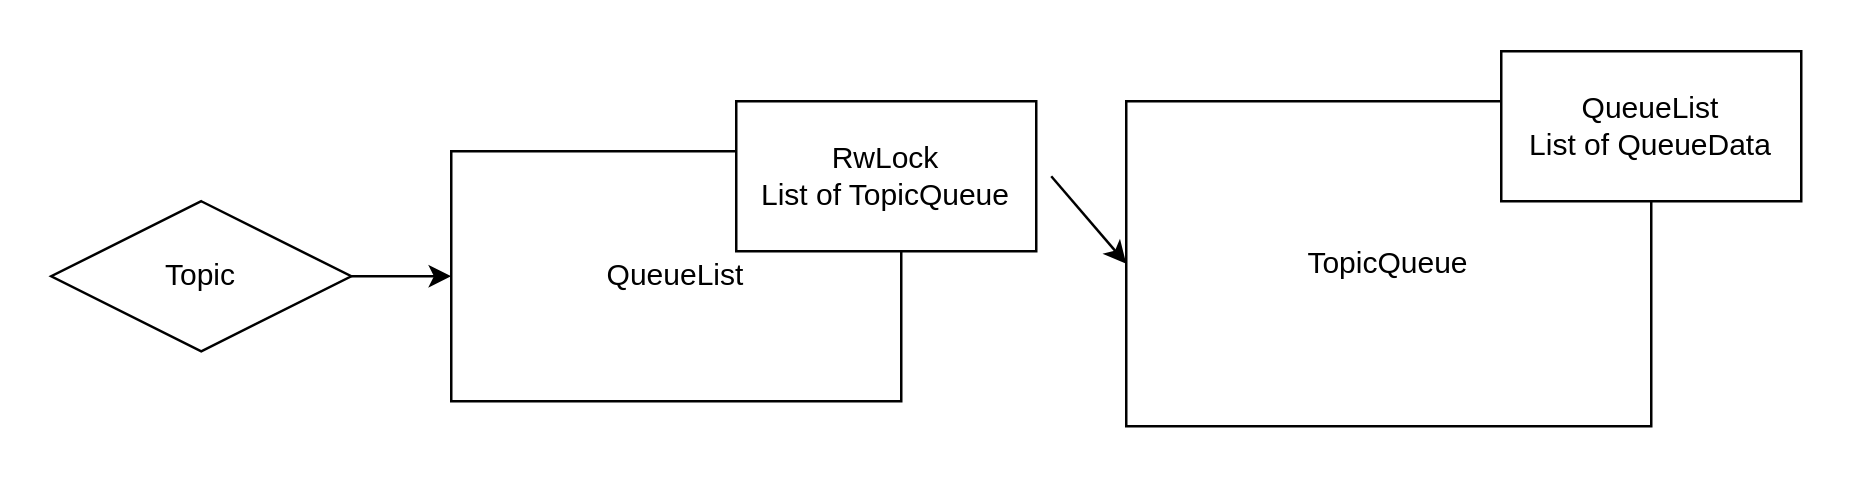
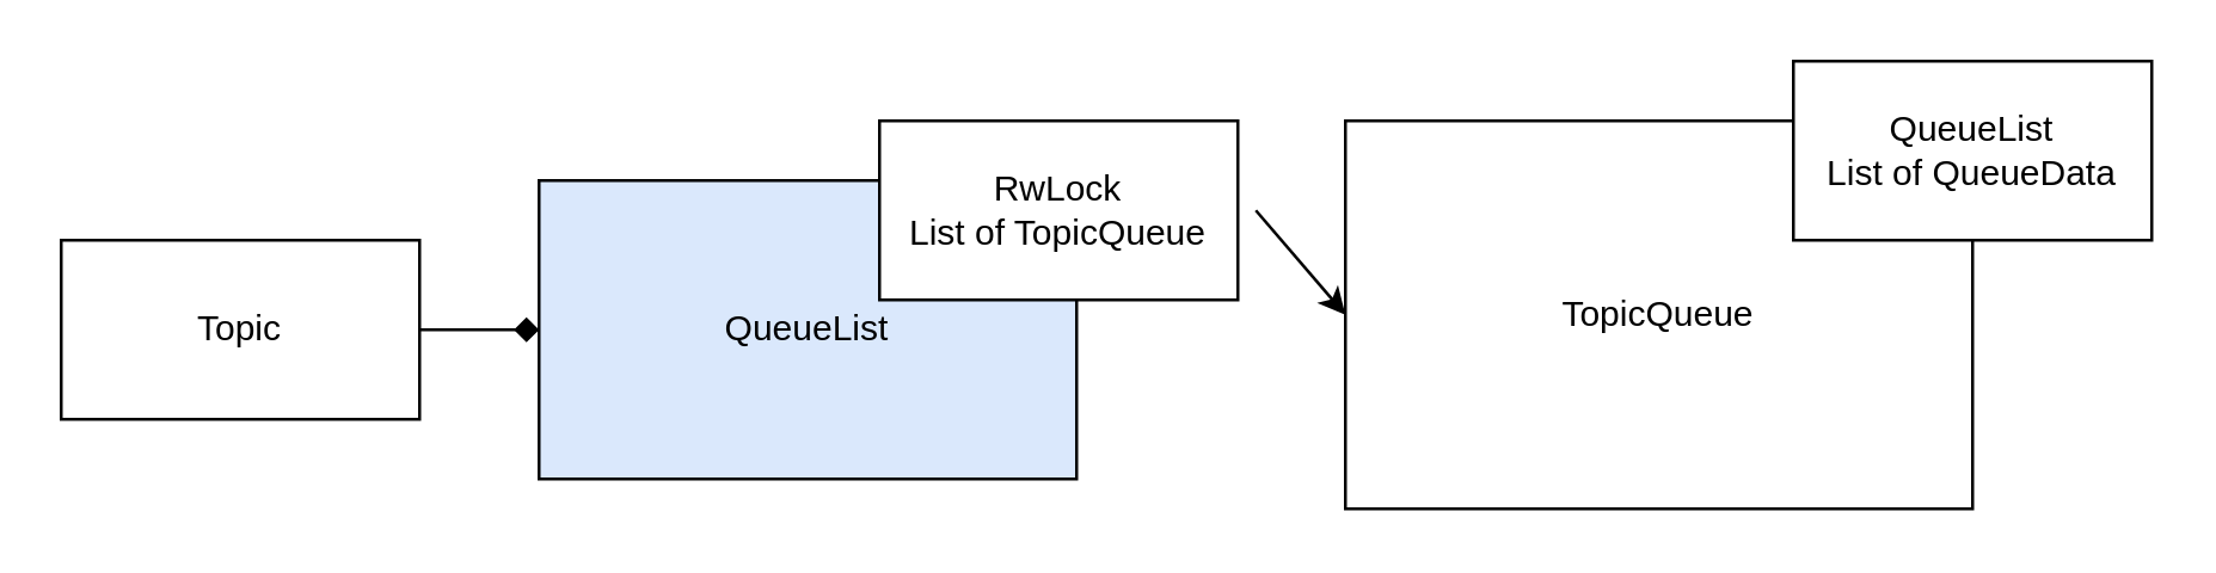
- <mxCell id="2" value="Topic" style="rhombus;whiteSpace=wrap;html=1;" vertex="1" parent="1"><mxGeometry x="20" y="80" width="120" height="60" as="geometry" /></mxCell>
+ <mxCell id="2" value="Topic" style="rounded=0;whiteSpace=wrap;html=1;" vertex="1" parent="1"><mxGeometry x="20" y="80" width="120" height="60" as="geometry" /></mxCell>
- <mxCell id="4" value="" style="endArrow=classic;html=1;exitX=1;exitY=0.5;exitDx=0;exitDy=0;entryX=0;entryY=0.5;entryDx=0;entryDy=0;" edge="1" parent="1" source="2" target="3"><mxGeometry width="50" height="50" relative="1" as="geometry"><mxPoint x="390" y="140" as="sourcePoint" /><mxPoint x="180" y="90" as="targetPoint" /></mxGeometry></mxCell>
+ <mxCell id="4" value="" style="endArrow=diamond;html=1;exitX=1;exitY=0.5;exitDx=0;exitDy=0;entryX=0;entryY=0.5;entryDx=0;entryDy=0;" edge="1" parent="1" source="2" target="3"><mxGeometry width="50" height="50" relative="1" as="geometry"><mxPoint x="390" y="140" as="sourcePoint" /><mxPoint x="180" y="90" as="targetPoint" /></mxGeometry></mxCell>
- <mxCell id="3" value="QueueList" style="rounded=0;whiteSpace=wrap;html=1;" vertex="1" parent="1"><mxGeometry x="180" y="60" width="180" height="100" as="geometry" /></mxCell>
+ <mxCell id="3" value="QueueList" style="rounded=0;whiteSpace=wrap;html=1;fillColor=#dae8fc;" vertex="1" parent="1"><mxGeometry x="180" y="60" width="180" height="100" as="geometry" /></mxCell>
